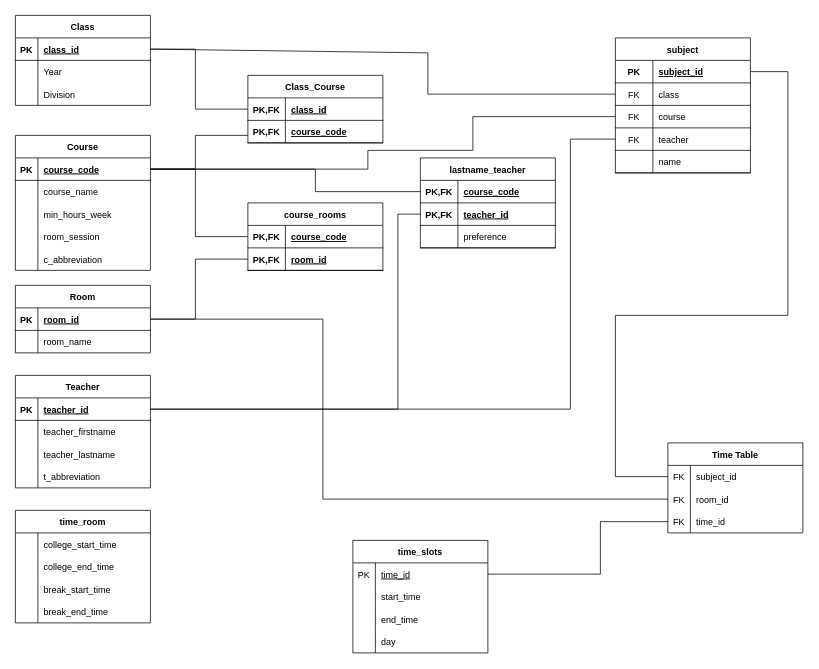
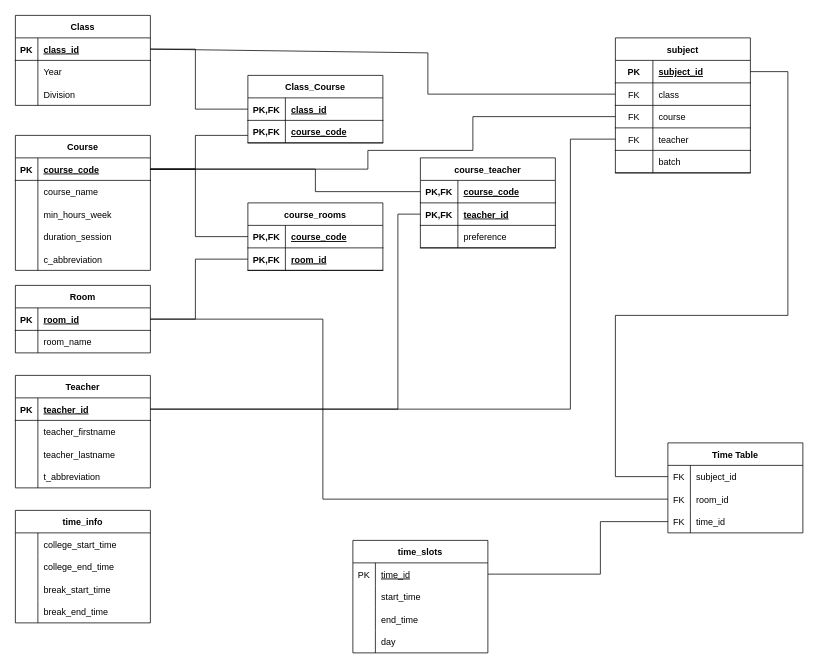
- <mxCell id="129" value="name" style="shape=partialRectangle;connectable=0;fillColor=none;top=0;left=0;bottom=0;right=0;align=left;spacingLeft=6;fontStyle=0;overflow=hidden;fontSize=12;" parent="127" vertex="1"><mxGeometry x="50" width="130" height="30" as="geometry"><mxRectangle width="130" height="30" as="alternateBounds" /></mxGeometry></mxCell>
+ <mxCell id="129" value="batch" style="shape=partialRectangle;connectable=0;fillColor=none;top=0;left=0;bottom=0;right=0;align=left;spacingLeft=6;fontStyle=0;overflow=hidden;fontSize=12;" parent="127" vertex="1"><mxGeometry x="50" width="130" height="30" as="geometry"><mxRectangle width="130" height="30" as="alternateBounds" /></mxGeometry></mxCell>
- <mxCell id="66" value="lastname_teacher" style="shape=table;startSize=30;container=1;collapsible=1;childLayout=tableLayout;fixedRows=1;rowLines=0;fontStyle=1;align=center;resizeLast=1;fontSize=12;" parent="1" vertex="1"><mxGeometry x="560" y="210" width="180" height="120" as="geometry" /></mxCell>
+ <mxCell id="66" value="course_teacher" style="shape=table;startSize=30;container=1;collapsible=1;childLayout=tableLayout;fixedRows=1;rowLines=0;fontStyle=1;align=center;resizeLast=1;fontSize=12;" parent="1" vertex="1"><mxGeometry x="560" y="210" width="180" height="120" as="geometry" /></mxCell>
- <mxCell id="24" value="room_session" style="shape=partialRectangle;connectable=0;fillColor=none;top=0;left=0;bottom=0;right=0;align=left;spacingLeft=6;overflow=hidden;fontSize=12;" parent="22" vertex="1"><mxGeometry x="30" width="150" height="30" as="geometry"><mxRectangle width="150" height="30" as="alternateBounds" /></mxGeometry></mxCell>
+ <mxCell id="24" value="duration_session" style="shape=partialRectangle;connectable=0;fillColor=none;top=0;left=0;bottom=0;right=0;align=left;spacingLeft=6;overflow=hidden;fontSize=12;" parent="22" vertex="1"><mxGeometry x="30" width="150" height="30" as="geometry"><mxRectangle width="150" height="30" as="alternateBounds" /></mxGeometry></mxCell>
- <mxCell id="78" value="time_room" style="shape=table;startSize=30;container=1;collapsible=1;childLayout=tableLayout;fixedRows=1;rowLines=0;fontStyle=1;align=center;resizeLast=1;fontSize=12;" parent="1" vertex="1"><mxGeometry x="20" y="680" width="180" height="150" as="geometry" /></mxCell>
+ <mxCell id="78" value="time_info" style="shape=table;startSize=30;container=1;collapsible=1;childLayout=tableLayout;fixedRows=1;rowLines=0;fontStyle=1;align=center;resizeLast=1;fontSize=12;" parent="1" vertex="1"><mxGeometry x="20" y="680" width="180" height="150" as="geometry" /></mxCell>
